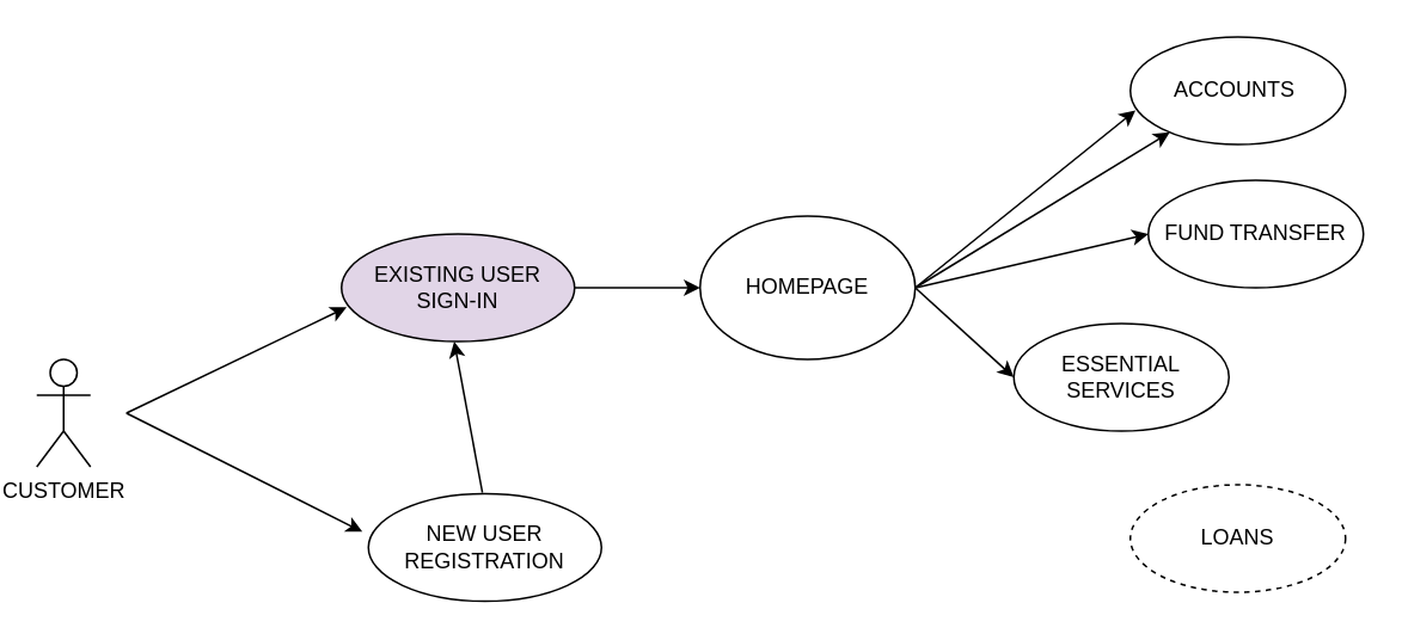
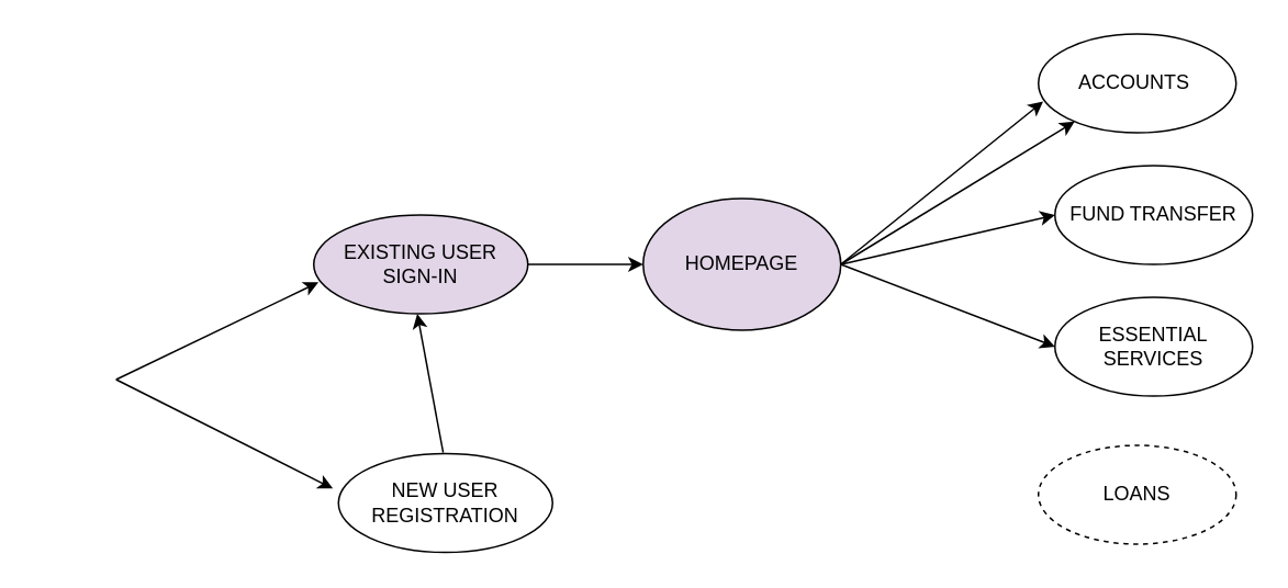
- <mxCell id="9" value="HOMEPAGE" style="ellipse;whiteSpace=wrap;html=1;" vertex="1" parent="1"><mxGeometry x="390" y="120" width="120" height="80" as="geometry" /></mxCell>
+ <mxCell id="9" value="HOMEPAGE" style="ellipse;whiteSpace=wrap;html=1;fillColor=#e1d5e7;" vertex="1" parent="1"><mxGeometry x="390" y="120" width="120" height="80" as="geometry" /></mxCell>
- <mxCell id="16" value="ESSENTIAL SERVICES" style="ellipse;whiteSpace=wrap;html=1;" vertex="1" parent="1"><mxGeometry x="565" y="180" width="120" height="60" as="geometry" /></mxCell>
+ <mxCell id="16" value="ESSENTIAL SERVICES" style="ellipse;whiteSpace=wrap;html=1;" vertex="1" parent="1"><mxGeometry x="640" y="180" width="120" height="60" as="geometry" /></mxCell>
- <mxCell id="2" value="CUSTOMER" style="shape=umlActor;verticalLabelPosition=bottom;verticalAlign=top;html=1;outlineConnect=0;" vertex="1" parent="1"><mxGeometry x="20" y="200" width="30" height="60" as="geometry" /></mxCell>
